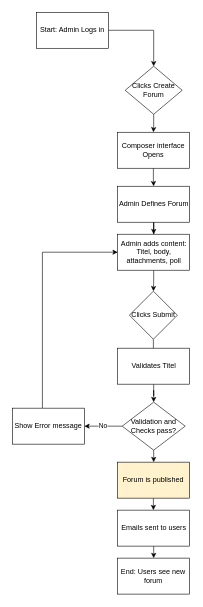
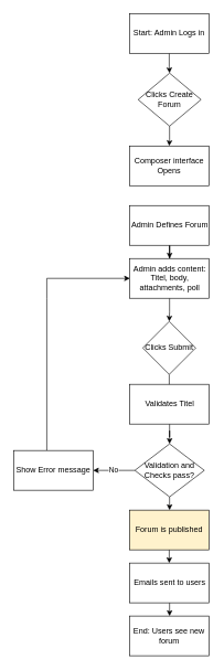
- <mxCell id="3" value="Start: Admin Logs in" style="rounded=0;whiteSpace=wrap;html=1;" vertex="1" parent="1"><mxGeometry x="60" y="20" width="120" height="60" as="geometry" /></mxCell>
+ <mxCell id="3" value="Start: Admin Logs in" style="rounded=0;whiteSpace=wrap;html=1;" vertex="1" parent="1"><mxGeometry x="195" y="20" width="120" height="60" as="geometry" /></mxCell>
- <mxCell id="6" value="" style="edgeStyle=orthogonalEdgeStyle;rounded=0;orthogonalLoop=1;jettySize=auto;html=1;" edge="1" parent="1" source="7" target="9"><mxGeometry relative="1" as="geometry" /></mxCell>
